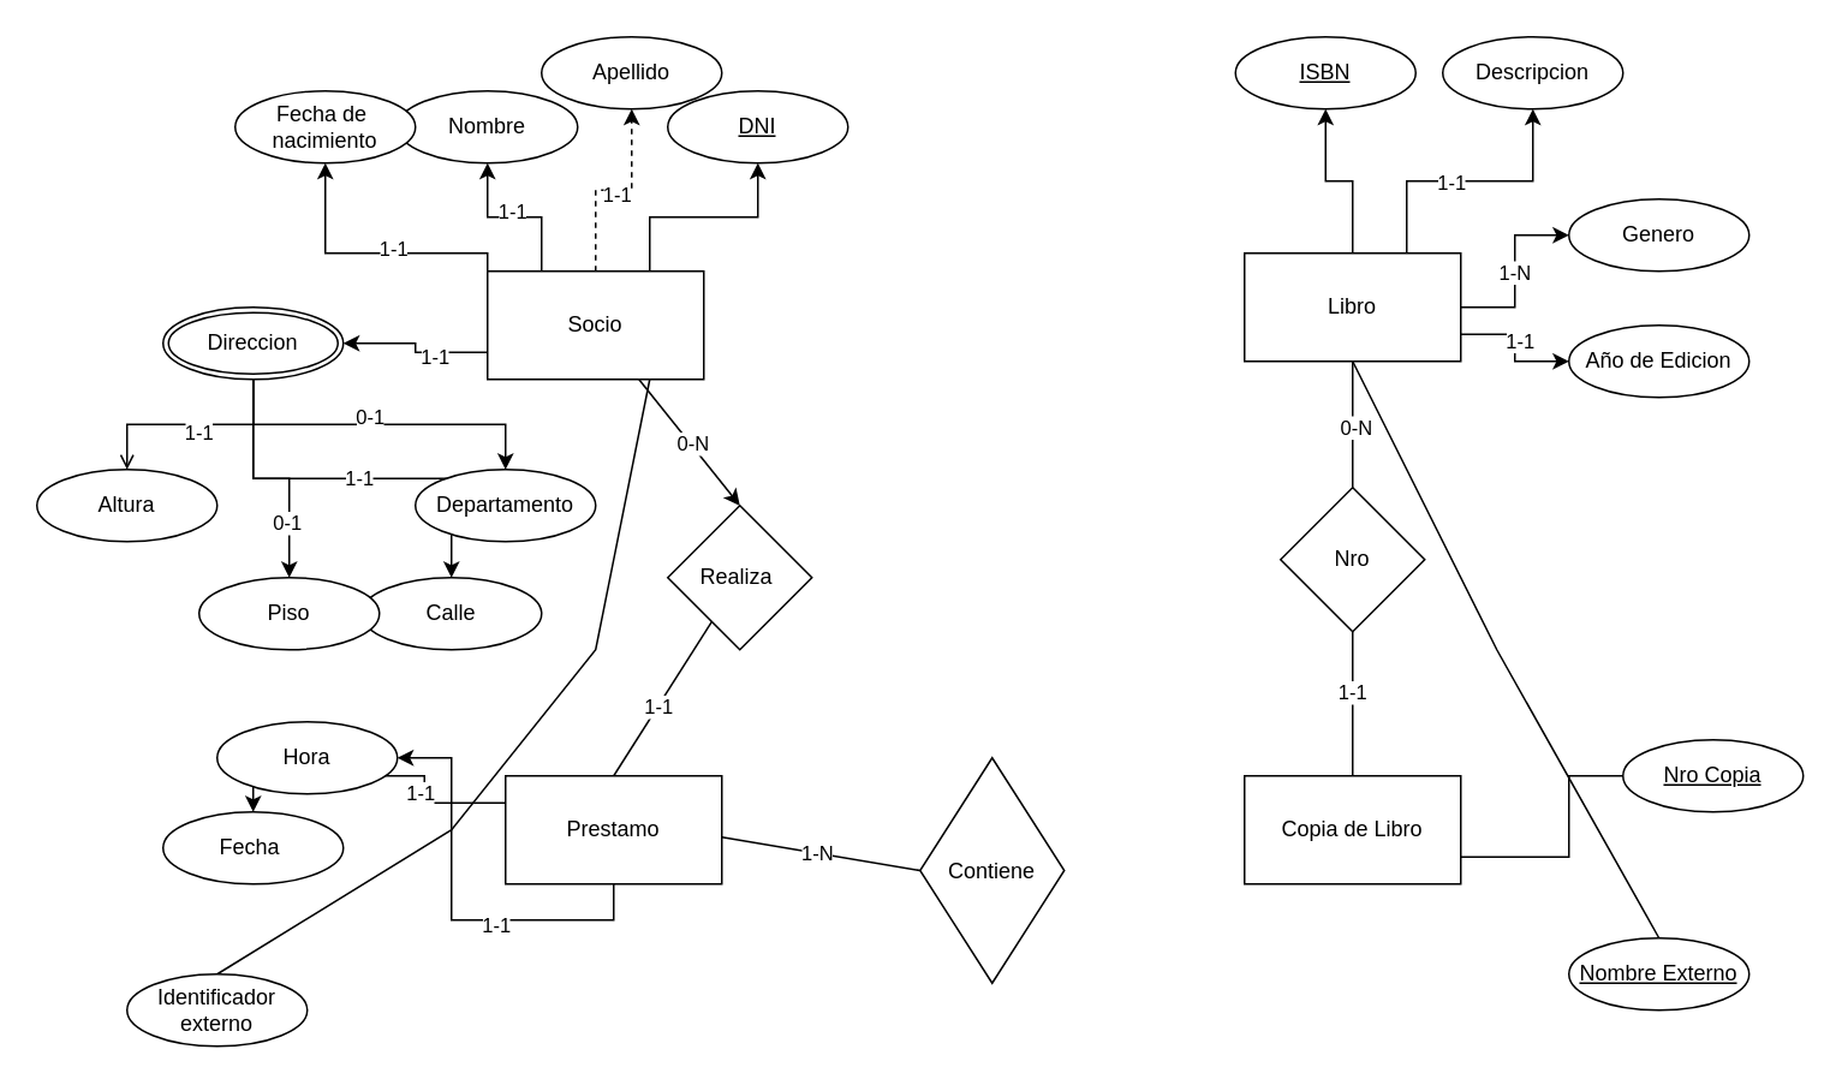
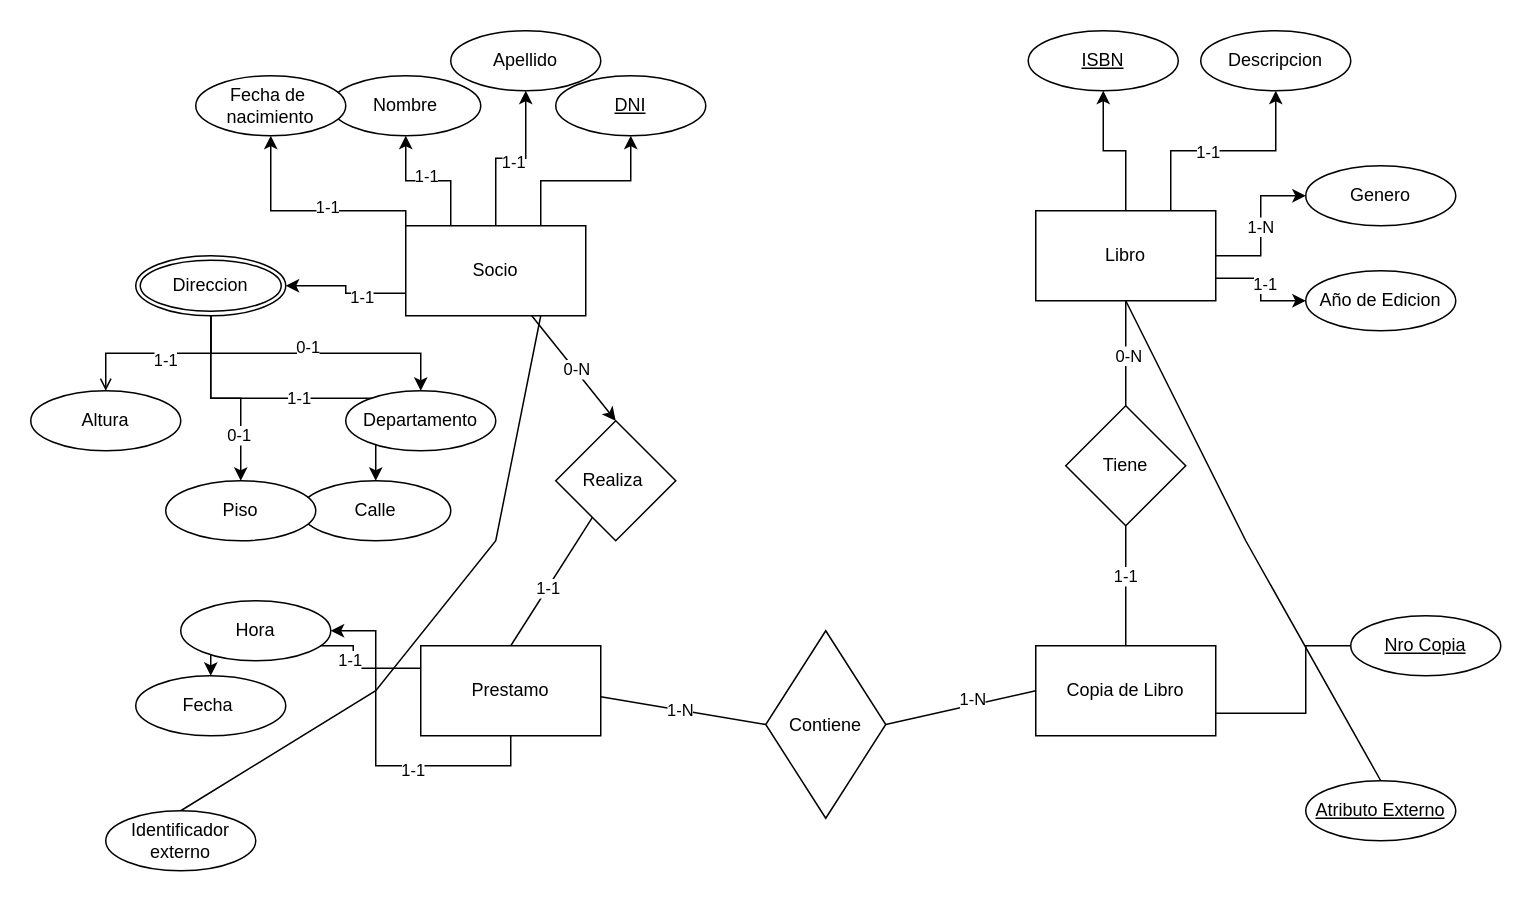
- <mxCell id="5" style="edgeStyle=orthogonalEdgeStyle;rounded=0;orthogonalLoop=1;jettySize=auto;html=1;exitX=0.5;exitY=0;exitDx=0;exitDy=0;entryX=0.5;entryY=1;entryDx=0;entryDy=0;dashed=1;" edge="1" parent="1" source="11" target="29"><mxGeometry relative="1" as="geometry" /></mxCell>
+ <mxCell id="5" style="edgeStyle=orthogonalEdgeStyle;rounded=0;orthogonalLoop=1;jettySize=auto;html=1;exitX=0.5;exitY=0;exitDx=0;exitDy=0;entryX=0.5;entryY=1;entryDx=0;entryDy=0;" edge="1" parent="1" source="11" target="29"><mxGeometry relative="1" as="geometry" /></mxCell>
- <mxCell id="49" value="Nro" style="rhombus;whiteSpace=wrap;html=1;" vertex="1" parent="1"><mxGeometry x="710" y="270" width="80" height="80" as="geometry" /></mxCell>
+ <mxCell id="49" value="Tiene" style="rhombus;whiteSpace=wrap;html=1;" vertex="1" parent="1"><mxGeometry x="710" y="270" width="80" height="80" as="geometry" /></mxCell>
+ <mxCell id="61" value="" style="endArrow=none;html=1;rounded=0;entryX=0;entryY=0.5;entryDx=0;entryDy=0;exitX=1;exitY=0.5;exitDx=0;exitDy=0;" edge="1" parent="1" source="58" target="21"><mxGeometry width="50" height="50" relative="1" as="geometry"><mxPoint x="570" y="510" as="sourcePoint" /><mxPoint x="620" y="460" as="targetPoint" /></mxGeometry></mxCell>
+ <mxCell id="62" value="1-N" style="edgeLabel;html=1;align=center;verticalAlign=middle;resizable=0;points=[];" vertex="1" connectable="0" parent="61"><mxGeometry x="0.165" y="4" relative="1" as="geometry"><mxPoint as="offset" /></mxGeometry></mxCell>
- <mxCell id="55" value="Nombre Externo" style="ellipse;whiteSpace=wrap;html=1;align=center;fontStyle=4;" vertex="1" parent="1"><mxGeometry x="870" y="520" width="100" height="40" as="geometry" /></mxCell>
+ <mxCell id="55" value="Atributo Externo" style="ellipse;whiteSpace=wrap;html=1;align=center;fontStyle=4;" vertex="1" parent="1"><mxGeometry x="870" y="520" width="100" height="40" as="geometry" /></mxCell>
